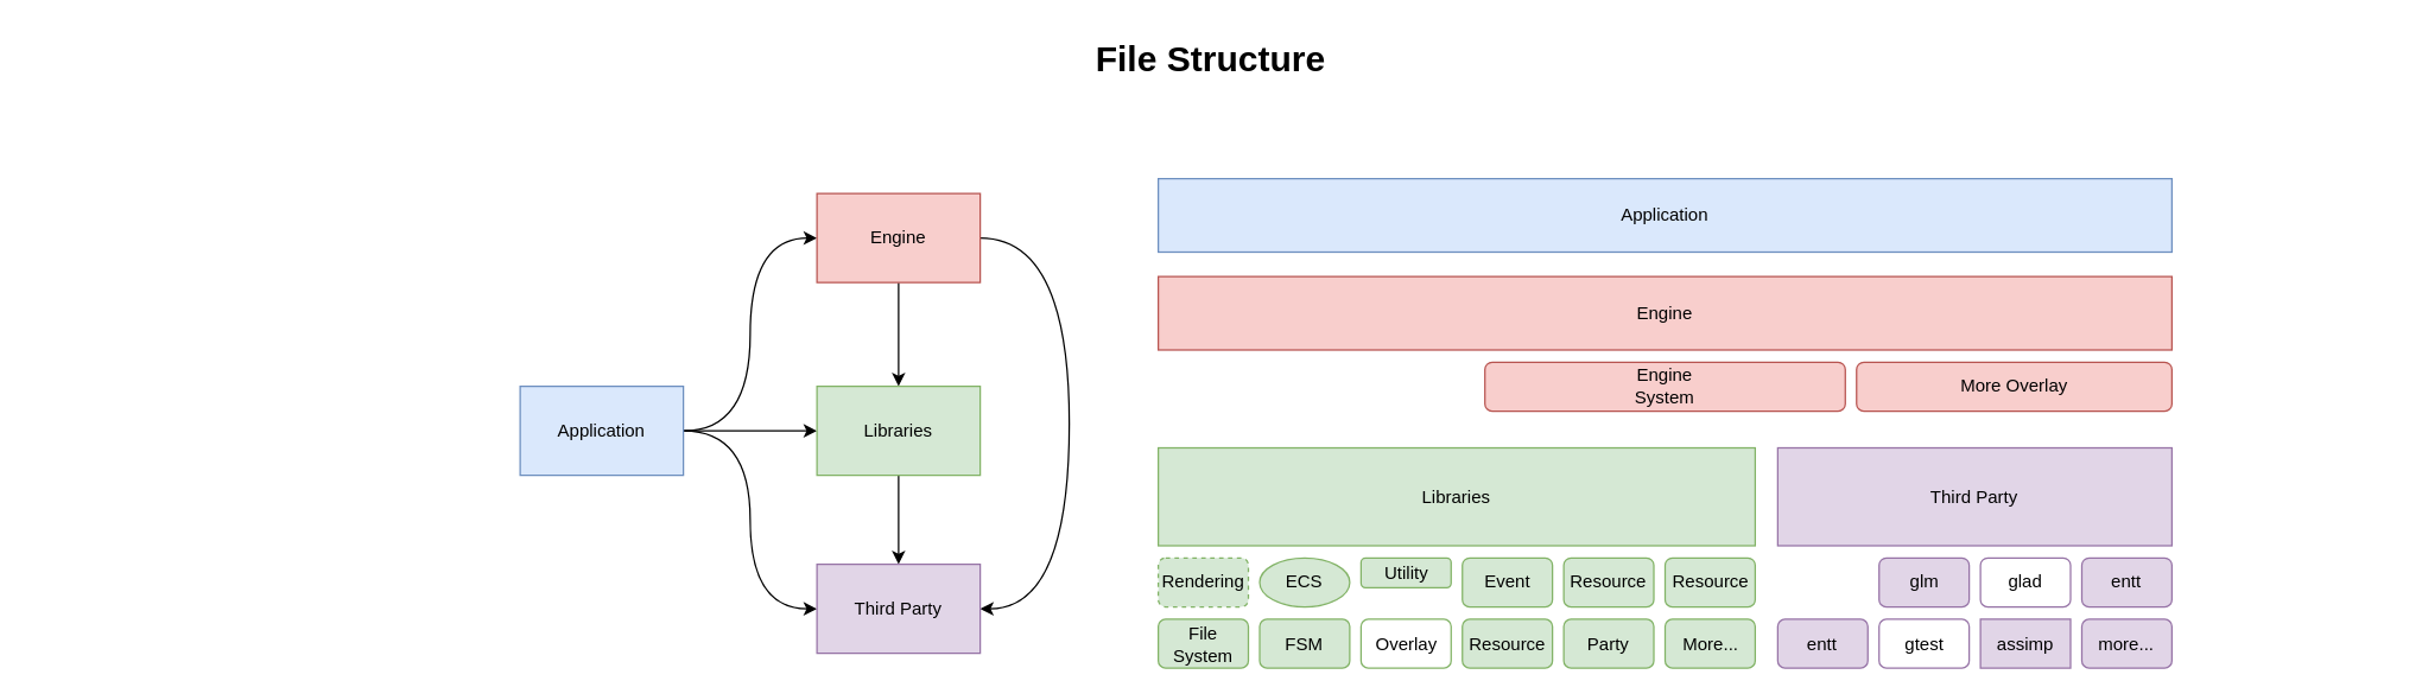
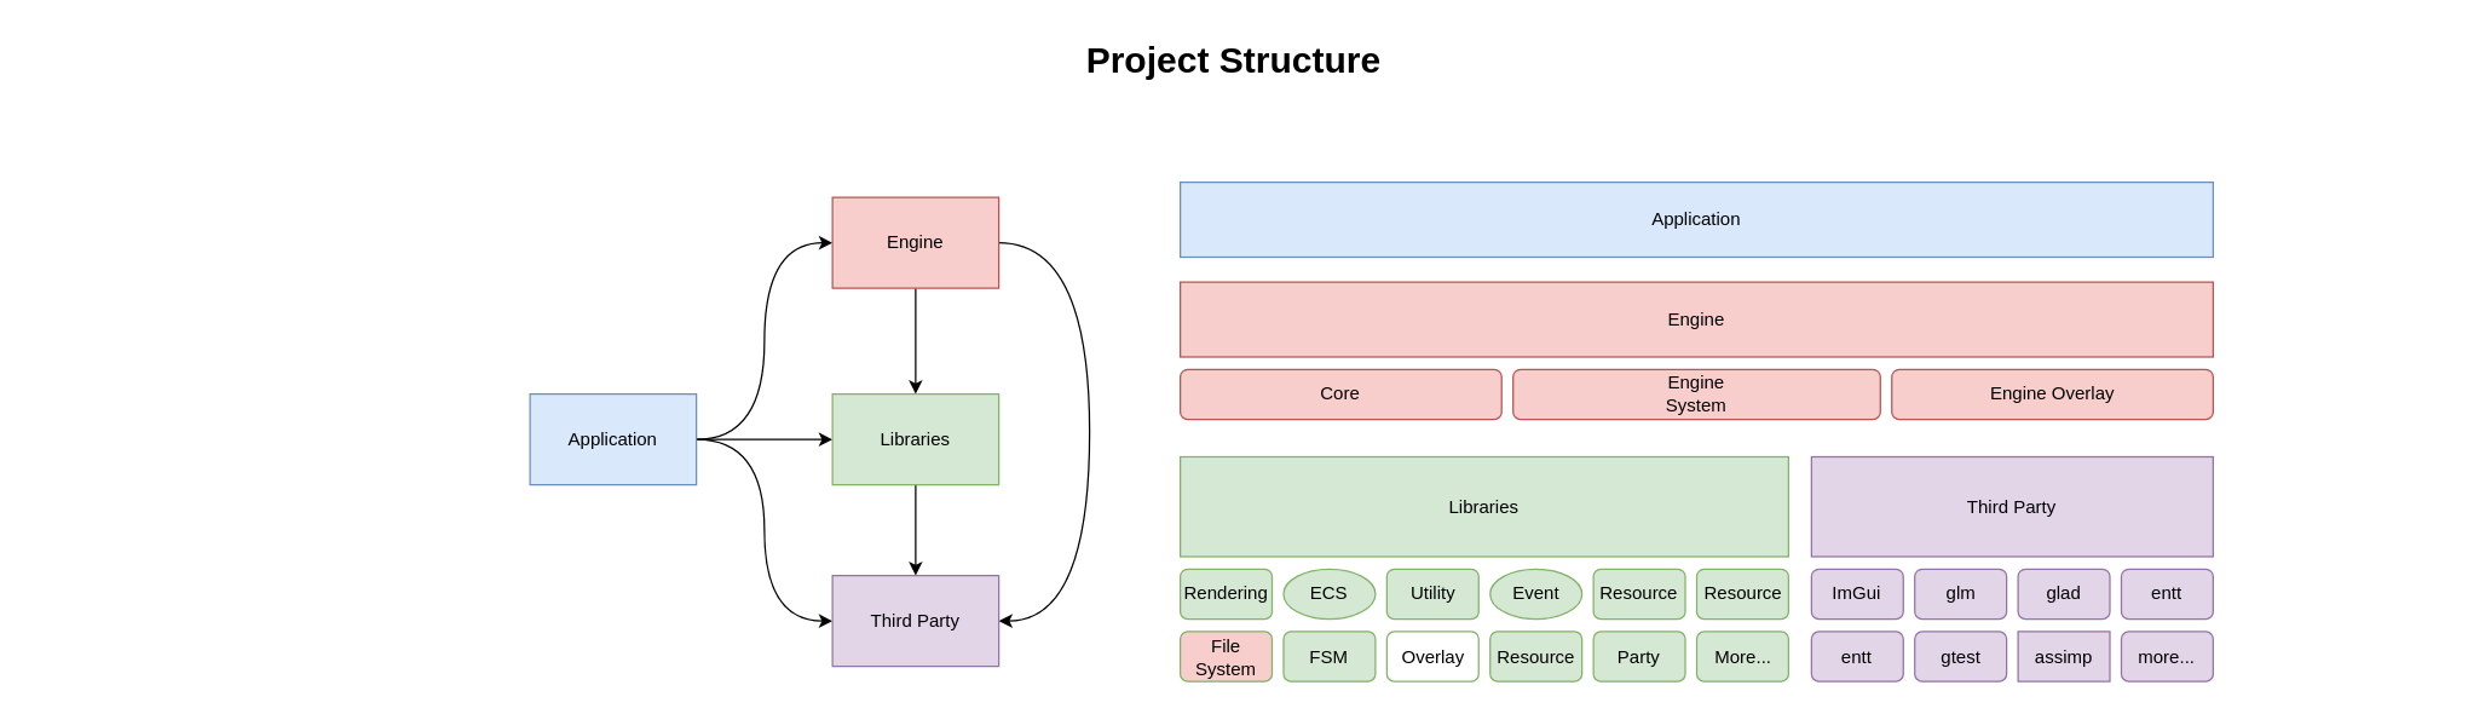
- <mxCell id="2" value="File Structure" style="text;strokeColor=none;fillColor=none;html=1;fontSize=24;fontStyle=1;verticalAlign=middle;align=center;" parent="1" vertex="1"><mxGeometry x="20" y="20" width="1590" height="40" as="geometry" /></mxCell>
+ <mxCell id="2" value="Project Structure" style="text;strokeColor=none;fillColor=none;html=1;fontSize=24;fontStyle=1;verticalAlign=middle;align=center;" parent="1" vertex="1"><mxGeometry x="20" y="20" width="1590" height="40" as="geometry" /></mxCell>
+ <mxCell id="28" value="Core" style="rounded=1;whiteSpace=wrap;html=1;fillColor=#f8cecc;strokeColor=#b85450;" vertex="1" parent="13"><mxGeometry y="123.75" width="212.489" height="33" as="geometry" /></mxCell>
- <mxCell id="30" value="More Overlay" style="rounded=1;whiteSpace=wrap;html=1;fillColor=#f8cecc;strokeColor=#b85450;" vertex="1" parent="13"><mxGeometry x="470.511" y="123.75" width="212.489" height="33" as="geometry" /></mxCell>
+ <mxCell id="30" value="Engine Overlay" style="rounded=1;whiteSpace=wrap;html=1;fillColor=#f8cecc;strokeColor=#b85450;" vertex="1" parent="13"><mxGeometry x="470.511" y="123.75" width="212.489" height="33" as="geometry" /></mxCell>
- <mxCell id="18" value="Utility" style="rounded=1;whiteSpace=wrap;html=1;fillColor=#d5e8d4;strokeColor=#82b366;" vertex="1" parent="13"><mxGeometry x="136.6" y="255.75" width="60.711" height="20" as="geometry" /></mxCell>
+ <mxCell id="18" value="Utility" style="rounded=1;whiteSpace=wrap;html=1;fillColor=#d5e8d4;strokeColor=#82b366;" vertex="1" parent="13"><mxGeometry x="136.6" y="255.75" width="60.711" height="33" as="geometry" /></mxCell>
- <mxCell id="16" value="Rendering" style="rounded=1;whiteSpace=wrap;html=1;fillColor=#d5e8d4;strokeColor=#82b366;dashed=1;" vertex="1" parent="13"><mxGeometry y="255.75" width="60.711" height="33" as="geometry" /></mxCell>
+ <mxCell id="16" value="Rendering" style="rounded=1;whiteSpace=wrap;html=1;fillColor=#d5e8d4;strokeColor=#82b366;" vertex="1" parent="13"><mxGeometry y="255.75" width="60.711" height="33" as="geometry" /></mxCell>
- <mxCell id="19" value="Event" style="rounded=1;whiteSpace=wrap;html=1;fillColor=#d5e8d4;strokeColor=#82b366;" vertex="1" parent="13"><mxGeometry x="204.9" y="255.75" width="60.711" height="33" as="geometry" /></mxCell>
+ <mxCell id="19" value="Event" style="ellipse;whiteSpace=wrap;html=1;fillColor=#d5e8d4;strokeColor=#82b366;" vertex="1" parent="13"><mxGeometry x="204.9" y="255.75" width="60.711" height="33" as="geometry" /></mxCell>
+ <mxCell id="33" value="ImGui" style="rounded=1;whiteSpace=wrap;html=1;fillColor=#e1d5e7;strokeColor=#9673a6;" vertex="1" parent="13"><mxGeometry x="417.389" y="255.75" width="60.711" height="33" as="geometry" /></mxCell>
- <mxCell id="35" value="glad" style="rounded=1;whiteSpace=wrap;html=1;fillColor=#ffffff;strokeColor=#9673a6;" vertex="1" parent="13"><mxGeometry x="553.989" y="255.75" width="60.711" height="33" as="geometry" /></mxCell>
+ <mxCell id="35" value="glad" style="rounded=1;whiteSpace=wrap;html=1;fillColor=#e1d5e7;strokeColor=#9673a6;" vertex="1" parent="13"><mxGeometry x="553.989" y="255.75" width="60.711" height="33" as="geometry" /></mxCell>
- <mxCell id="20" value="File System" style="rounded=1;whiteSpace=wrap;html=1;fillColor=#d5e8d4;strokeColor=#82b366;" vertex="1" parent="13"><mxGeometry y="297" width="60.711" height="33" as="geometry" /></mxCell>
+ <mxCell id="20" value="File System" style="rounded=1;whiteSpace=wrap;html=1;fillColor=#f8cecc;strokeColor=#82b366;" vertex="1" parent="13"><mxGeometry y="297" width="60.711" height="33" as="geometry" /></mxCell>
- <mxCell id="38" value="gtest" style="rounded=1;whiteSpace=wrap;html=1;fillColor=#ffffff;strokeColor=#9673a6;" vertex="1" parent="13"><mxGeometry x="485.689" y="297" width="60.711" height="33" as="geometry" /></mxCell>
+ <mxCell id="38" value="gtest" style="rounded=1;whiteSpace=wrap;html=1;fillColor=#e1d5e7;strokeColor=#9673a6;" vertex="1" parent="13"><mxGeometry x="485.689" y="297" width="60.711" height="33" as="geometry" /></mxCell>
